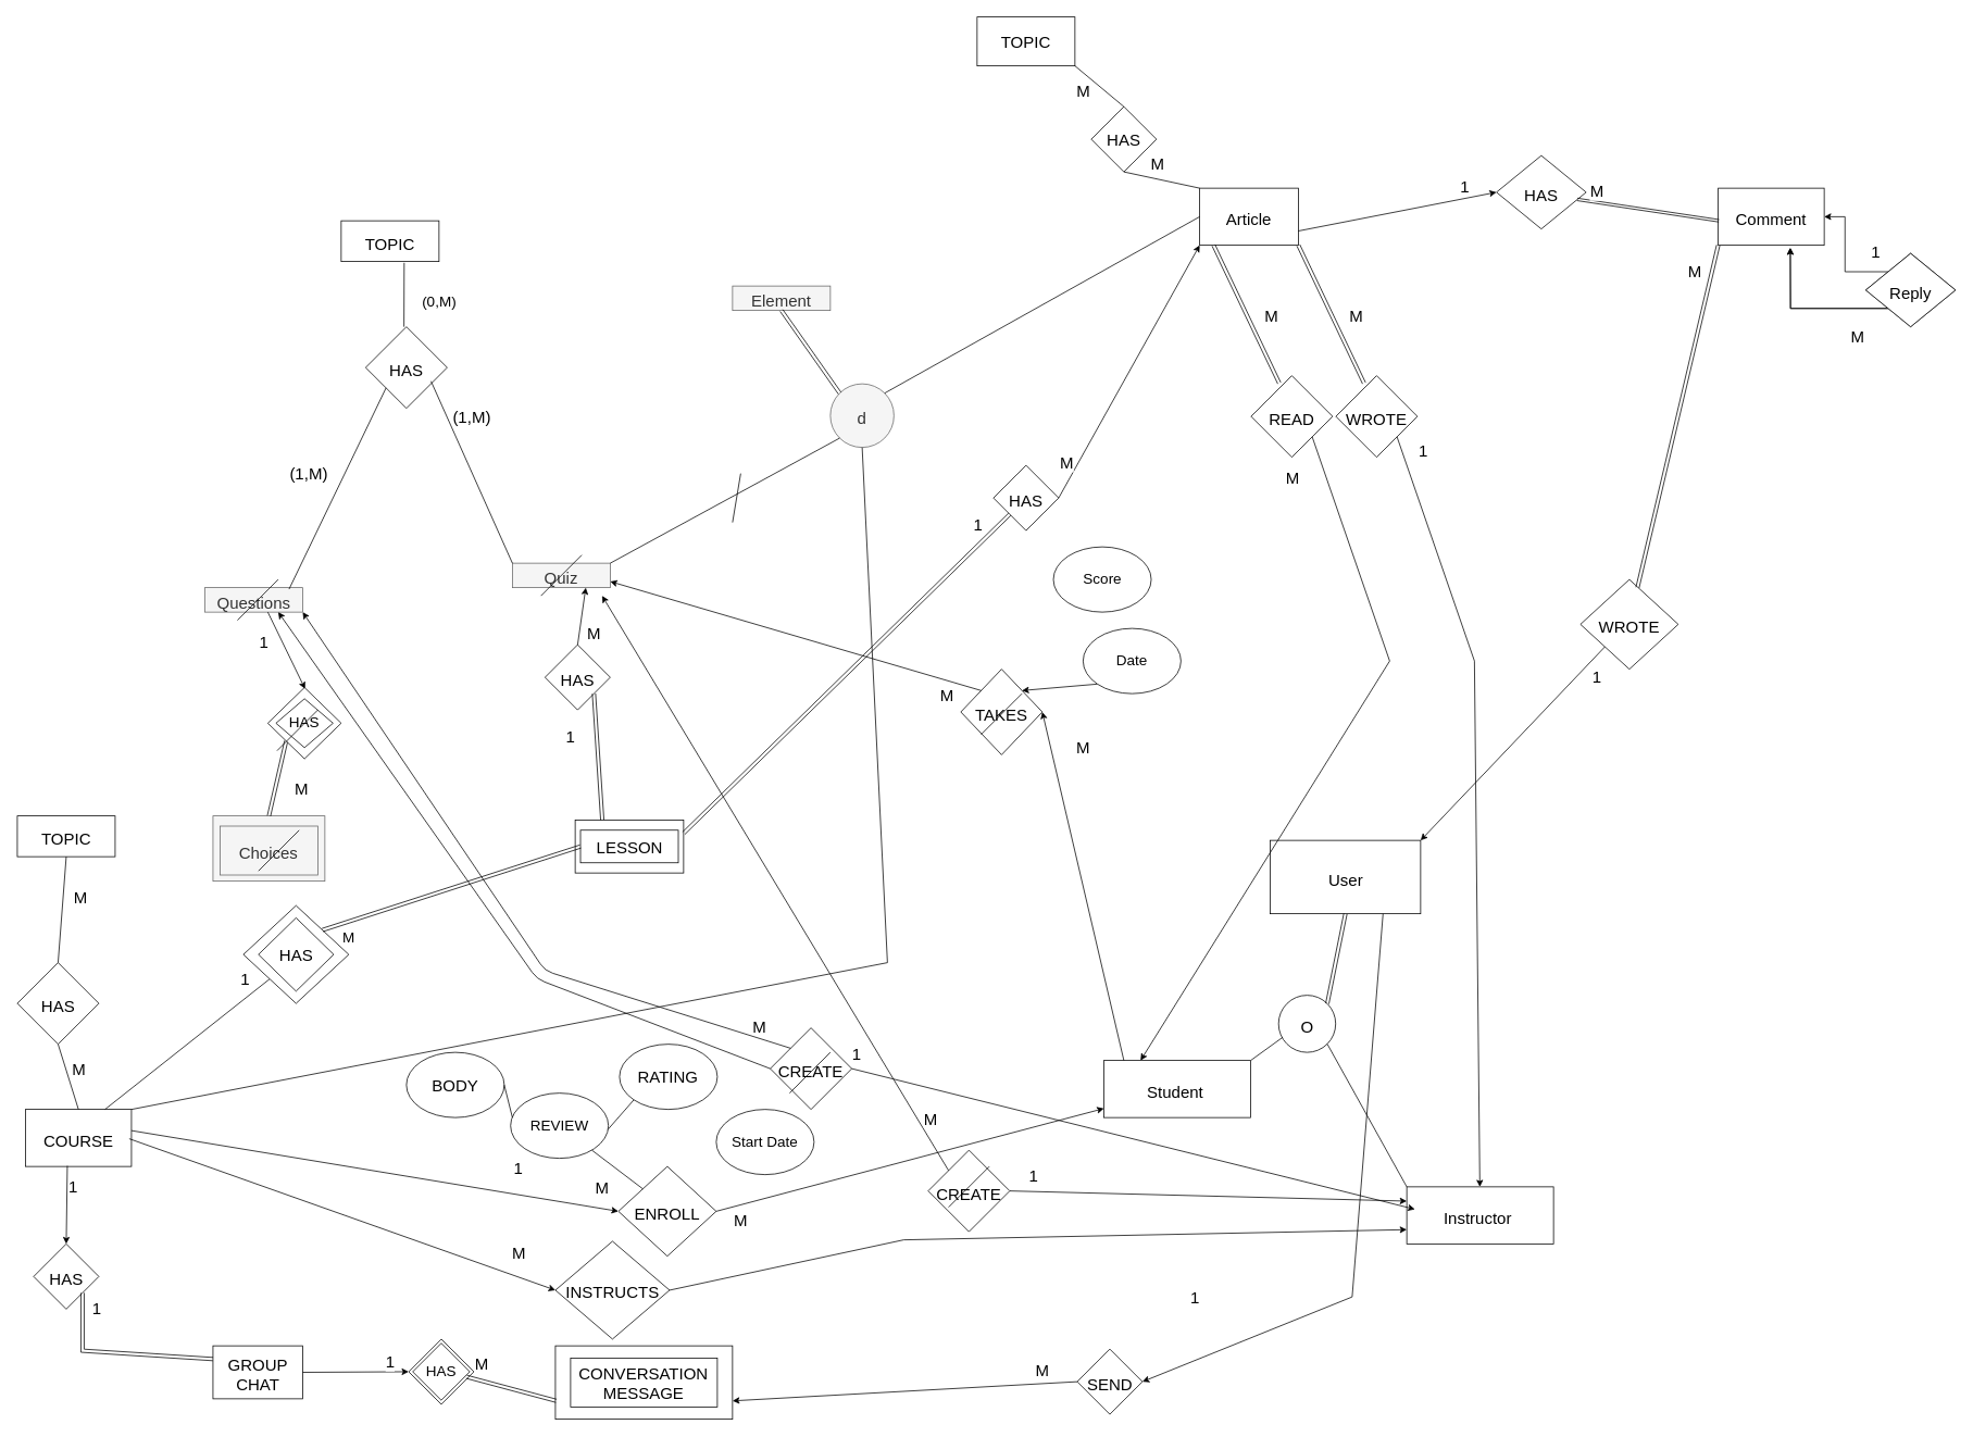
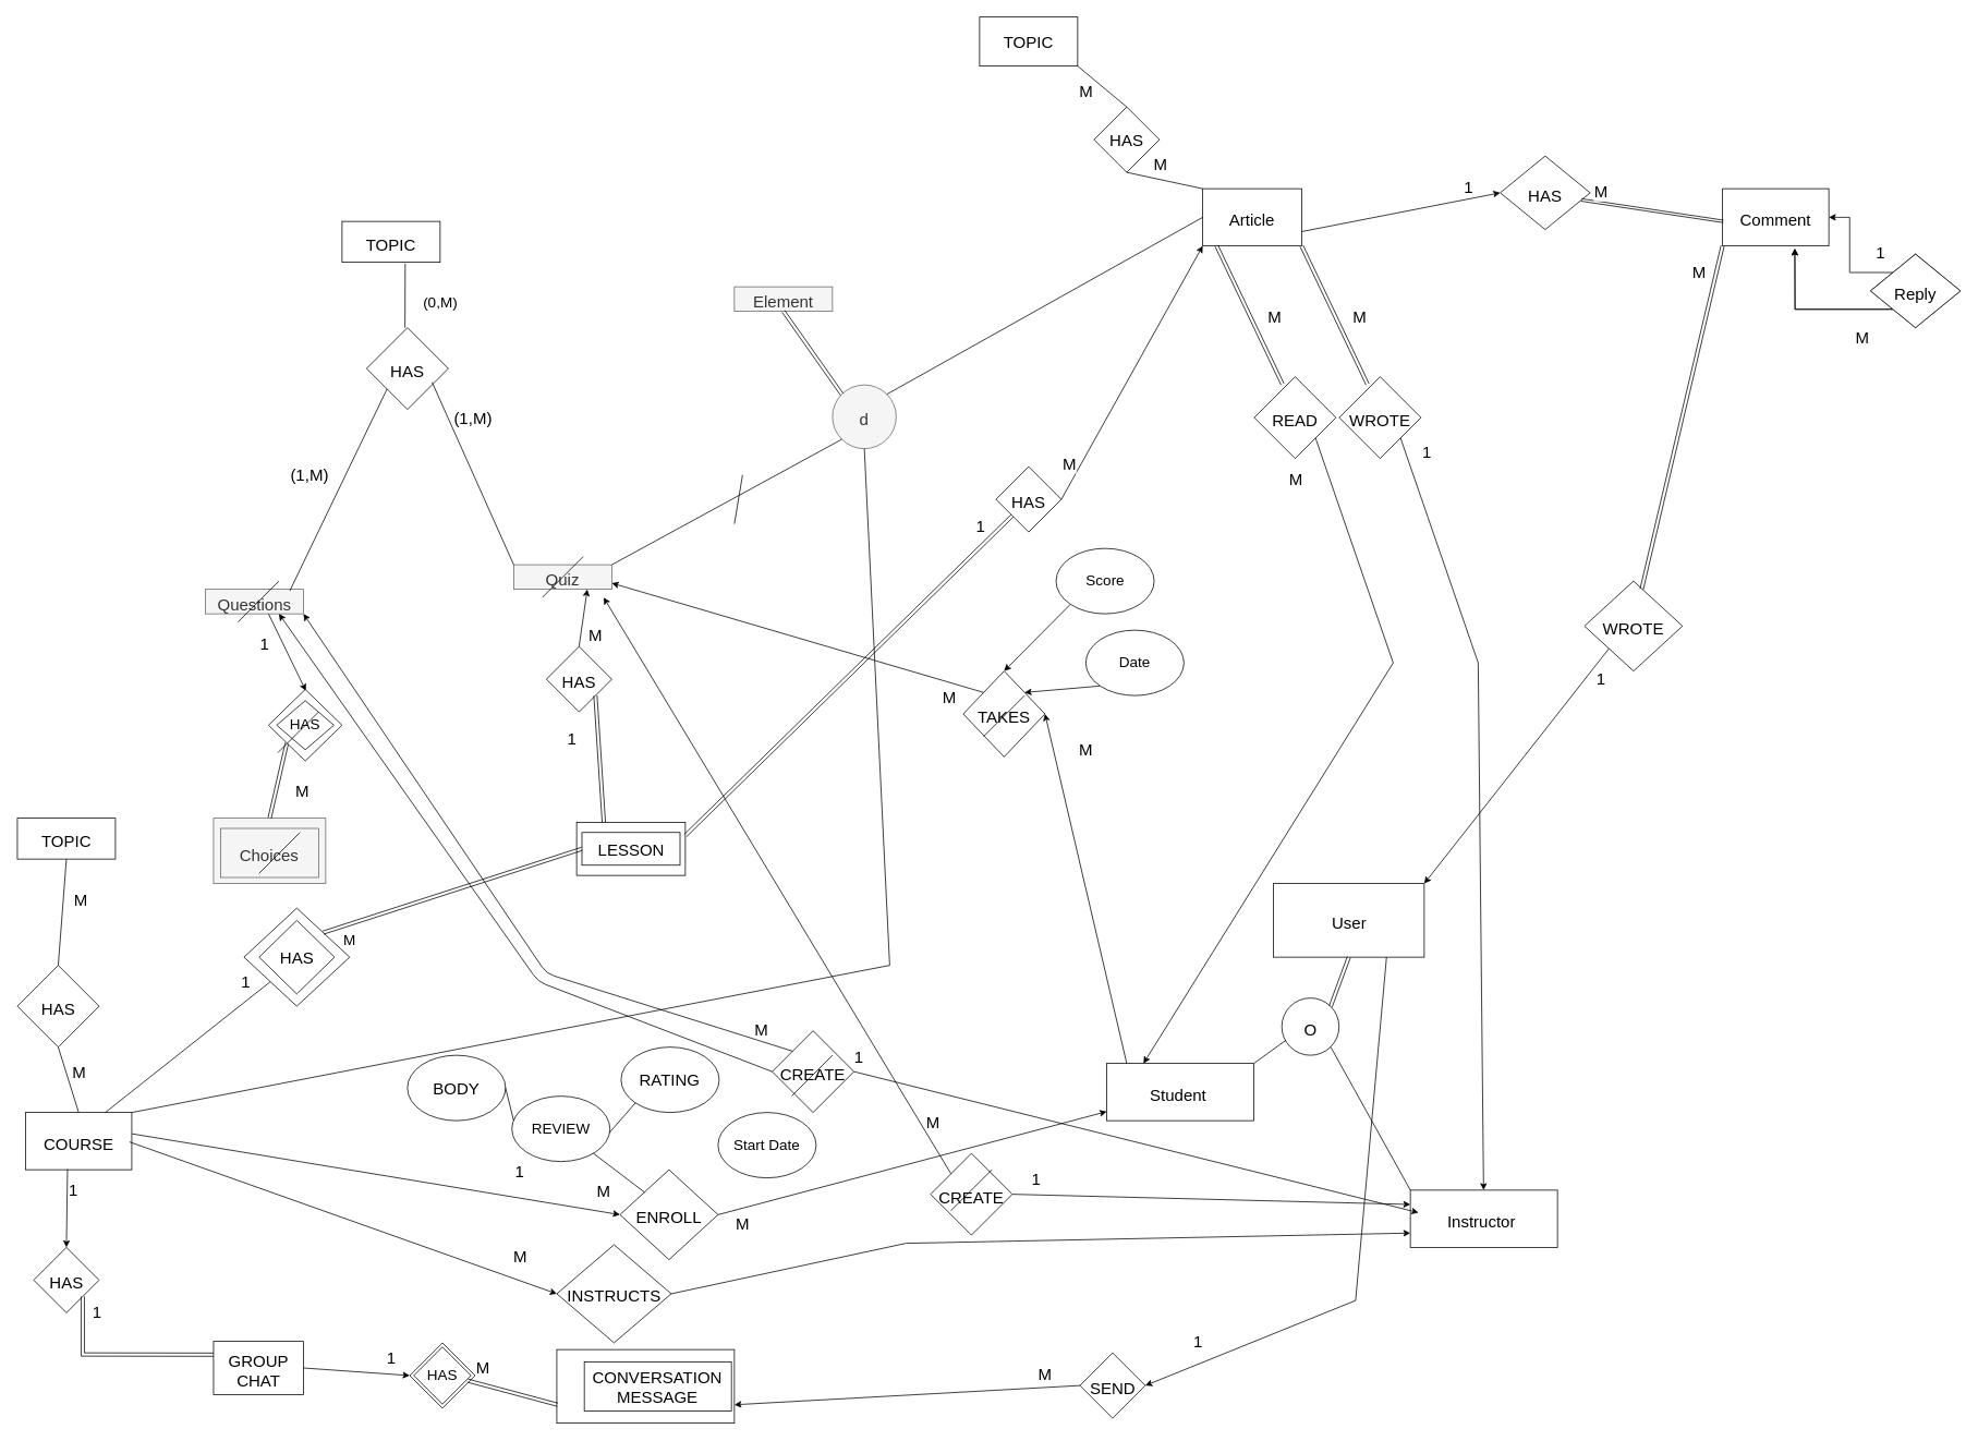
+ <mxCell id="88" style="edgeStyle=none;html=1;exitX=0;exitY=1;exitDx=0;exitDy=0;entryX=0.5;entryY=0;entryDx=0;entryDy=0;" parent="1" source="89" target="67" edge="1"><mxGeometry relative="1" as="geometry"><mxPoint x="1267" y="806.25" as="targetPoint" /></mxGeometry></mxCell>
- <mxCell id="20" value="&lt;span style=&quot;font-size: 20px;&quot;&gt;User&lt;/span&gt;" style="rounded=0;whiteSpace=wrap;html=1;fontSize=20;spacingTop=5;" parent="1" vertex="1"><mxGeometry x="1557.5" y="1030" width="184.5" height="90" as="geometry" /></mxCell>
+ <mxCell id="20" value="&lt;span style=&quot;font-size: 20px;&quot;&gt;User&lt;/span&gt;" style="rounded=0;whiteSpace=wrap;html=1;fontSize=20;spacingTop=5;" parent="1" vertex="1"><mxGeometry x="1557.5" y="1080" width="184.5" height="90" as="geometry" /></mxCell>
- <mxCell id="32" value="&lt;span style=&quot;font-size: 20px;&quot;&gt;GROUP CHAT&lt;/span&gt;" style="rounded=0;whiteSpace=wrap;html=1;fontSize=20;spacingTop=5;" parent="1" vertex="1"><mxGeometry x="260.75" y="1650" width="110" height="65" as="geometry" /></mxCell>
+ <mxCell id="32" value="&lt;span style=&quot;font-size: 20px;&quot;&gt;GROUP CHAT&lt;/span&gt;" style="rounded=0;whiteSpace=wrap;html=1;fontSize=20;spacingTop=5;" parent="1" vertex="1"><mxGeometry x="260.75" y="1640" width="110" height="65" as="geometry" /></mxCell>
- <mxCell id="66" value="CONVERSATION MESSAGE" style="rounded=0;whiteSpace=wrap;html=1;fontSize=20;" parent="1" vertex="1"><mxGeometry x="699.38" y="1665" width="180" height="60" as="geometry" /></mxCell>
+ <mxCell id="66" value="CONVERSATION MESSAGE" style="rounded=0;whiteSpace=wrap;html=1;fontSize=20;" parent="1" vertex="1"><mxGeometry x="714.38" y="1665" width="180" height="60" as="geometry" /></mxCell>
